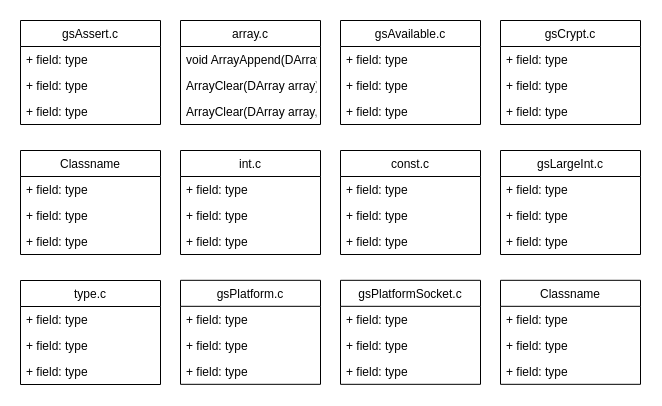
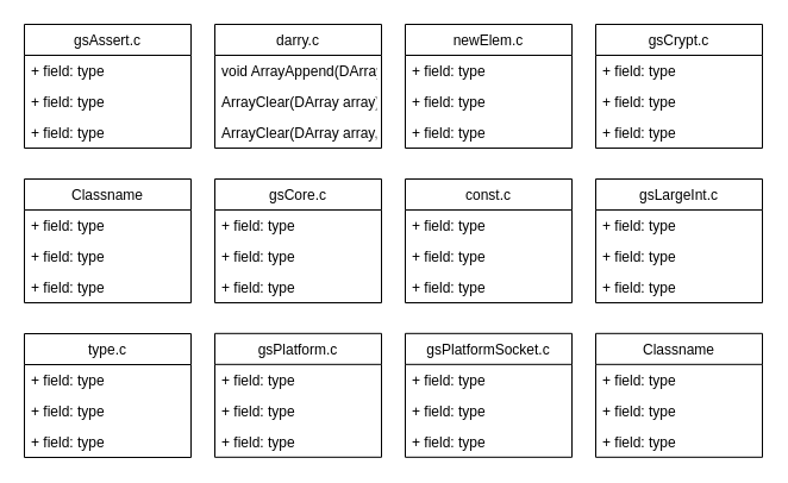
- <mxCell id="6" value="array.c" style="swimlane;fontStyle=0;childLayout=stackLayout;horizontal=1;startSize=26;fillColor=none;horizontalStack=0;resizeParent=1;resizeParentMax=0;resizeLast=0;collapsible=1;marginBottom=0;fontColor=#000000;" parent="1" vertex="1"><mxGeometry x="180" width="140" height="104" as="geometry" y="20" /></mxCell>
+ <mxCell id="6" value="darry.c" style="swimlane;fontStyle=0;childLayout=stackLayout;horizontal=1;startSize=26;fillColor=none;horizontalStack=0;resizeParent=1;resizeParentMax=0;resizeLast=0;collapsible=1;marginBottom=0;fontColor=#000000;" parent="1" vertex="1"><mxGeometry x="180" width="140" height="104" as="geometry" y="20" /></mxCell>
- <mxCell id="10" value="gsAvailable.c" style="swimlane;fontStyle=0;childLayout=stackLayout;horizontal=1;startSize=26;fillColor=none;horizontalStack=0;resizeParent=1;resizeParentMax=0;resizeLast=0;collapsible=1;marginBottom=0;fontColor=#000000;" parent="1" vertex="1"><mxGeometry x="340" width="140" height="104" as="geometry" y="20" /></mxCell>
+ <mxCell id="10" value="newElem.c" style="swimlane;fontStyle=0;childLayout=stackLayout;horizontal=1;startSize=26;fillColor=none;horizontalStack=0;resizeParent=1;resizeParentMax=0;resizeLast=0;collapsible=1;marginBottom=0;fontColor=#000000;" parent="1" vertex="1"><mxGeometry x="340" width="140" height="104" as="geometry" y="20" /></mxCell>
- <mxCell id="14" value="int.c" style="swimlane;fontStyle=0;childLayout=stackLayout;horizontal=1;startSize=26;fillColor=none;horizontalStack=0;resizeParent=1;resizeParentMax=0;resizeLast=0;collapsible=1;marginBottom=0;" vertex="1" parent="1"><mxGeometry x="180" y="150" width="140" height="104" as="geometry" /></mxCell>
+ <mxCell id="14" value="gsCore.c" style="swimlane;fontStyle=0;childLayout=stackLayout;horizontal=1;startSize=26;fillColor=none;horizontalStack=0;resizeParent=1;resizeParentMax=0;resizeLast=0;collapsible=1;marginBottom=0;" vertex="1" parent="1"><mxGeometry x="180" y="150" width="140" height="104" as="geometry" /></mxCell>
